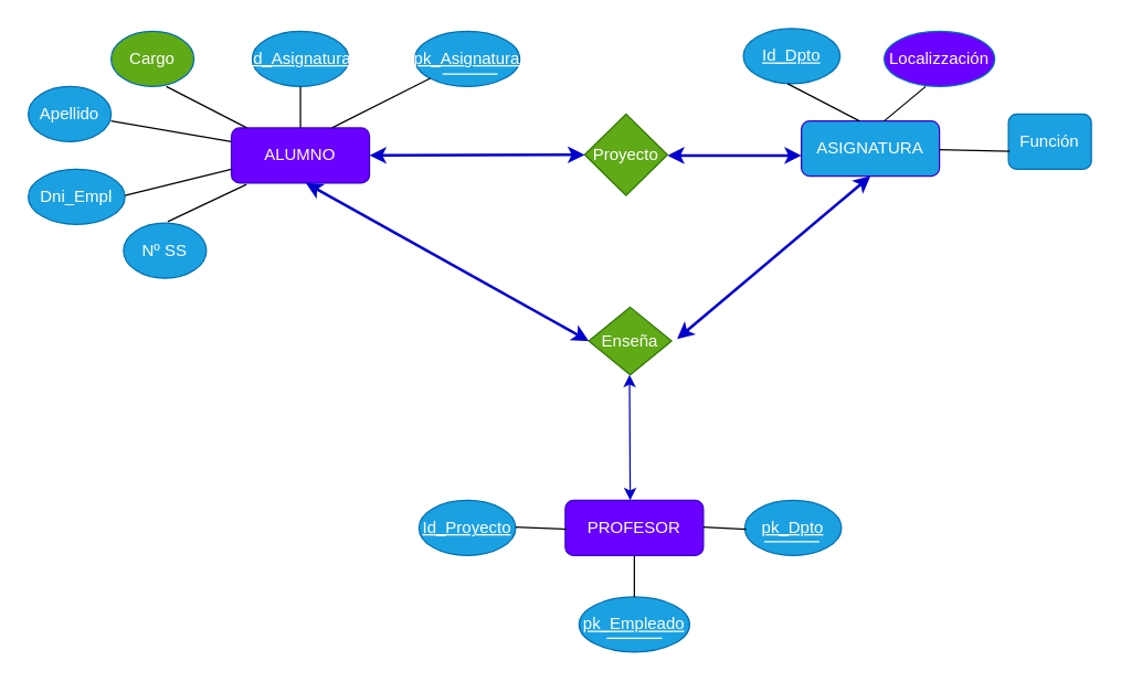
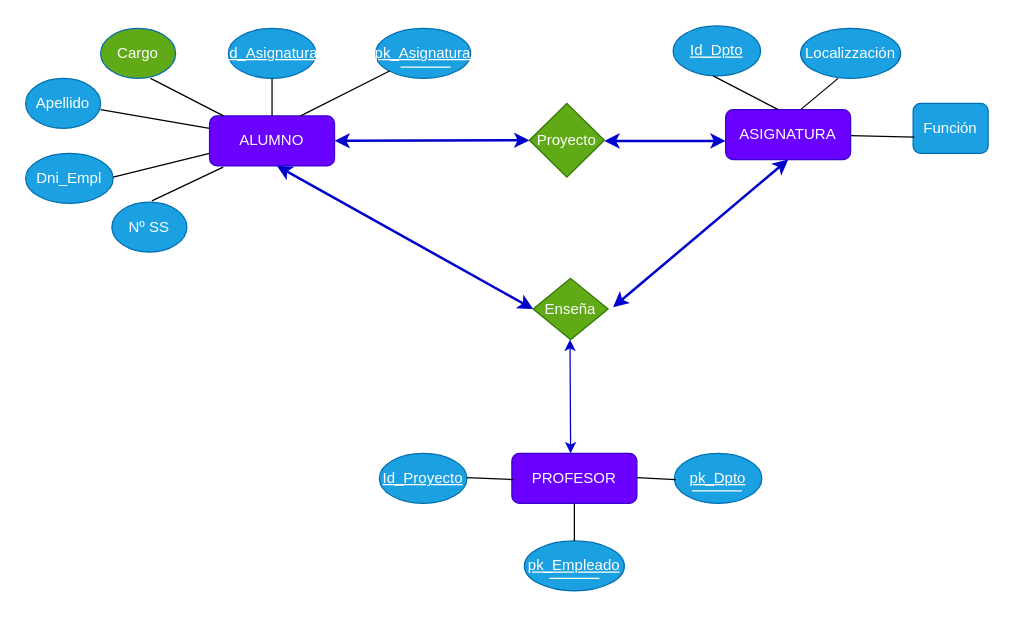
- <mxCell id="16" value="Localizzación" style="ellipse;whiteSpace=wrap;html=1;fillColor=#6a00ff;strokeColor=#006EAF;fontColor=#ffffff;" vertex="1" parent="1"><mxGeometry x="640" y="22" width="80" height="40" as="geometry" /></mxCell>
+ <mxCell id="16" value="Localizzación" style="ellipse;whiteSpace=wrap;html=1;fillColor=#1ba1e2;strokeColor=#006EAF;fontColor=#ffffff;" vertex="1" parent="1"><mxGeometry x="640" y="22" width="80" height="40" as="geometry" /></mxCell>
- <mxCell id="3" value="ASIGNATURA" style="rounded=1;whiteSpace=wrap;html=1;fillColor=#1ba1e2;strokeColor=#3700CC;fontColor=#ffffff;" vertex="1" parent="1"><mxGeometry x="580" y="87" width="100" height="40" as="geometry" /></mxCell>
+ <mxCell id="3" value="ASIGNATURA" style="rounded=1;whiteSpace=wrap;html=1;fillColor=#6a00ff;strokeColor=#3700CC;fontColor=#ffffff;" vertex="1" parent="1"><mxGeometry x="580" y="87" width="100" height="40" as="geometry" /></mxCell>
